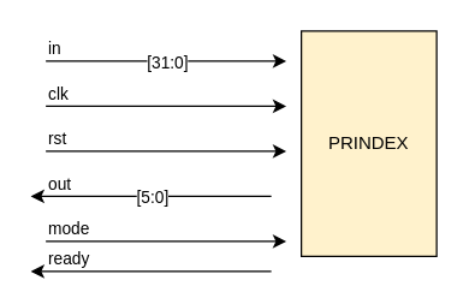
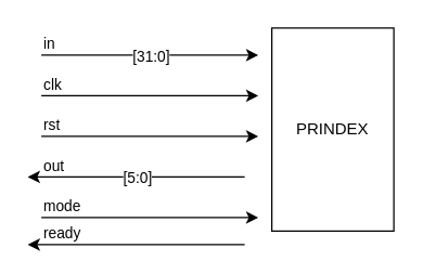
- <mxCell id="2" value="PRINDEX" style="rounded=0;whiteSpace=wrap;html=1;fillColor=#fff2cc;" vertex="1" parent="1"><mxGeometry x="200" y="20" width="90" height="150" as="geometry" /></mxCell>
+ <mxCell id="2" value="PRINDEX" style="rounded=0;whiteSpace=wrap;html=1;" vertex="1" parent="1"><mxGeometry x="200" y="20" width="90" height="150" as="geometry" /></mxCell>
